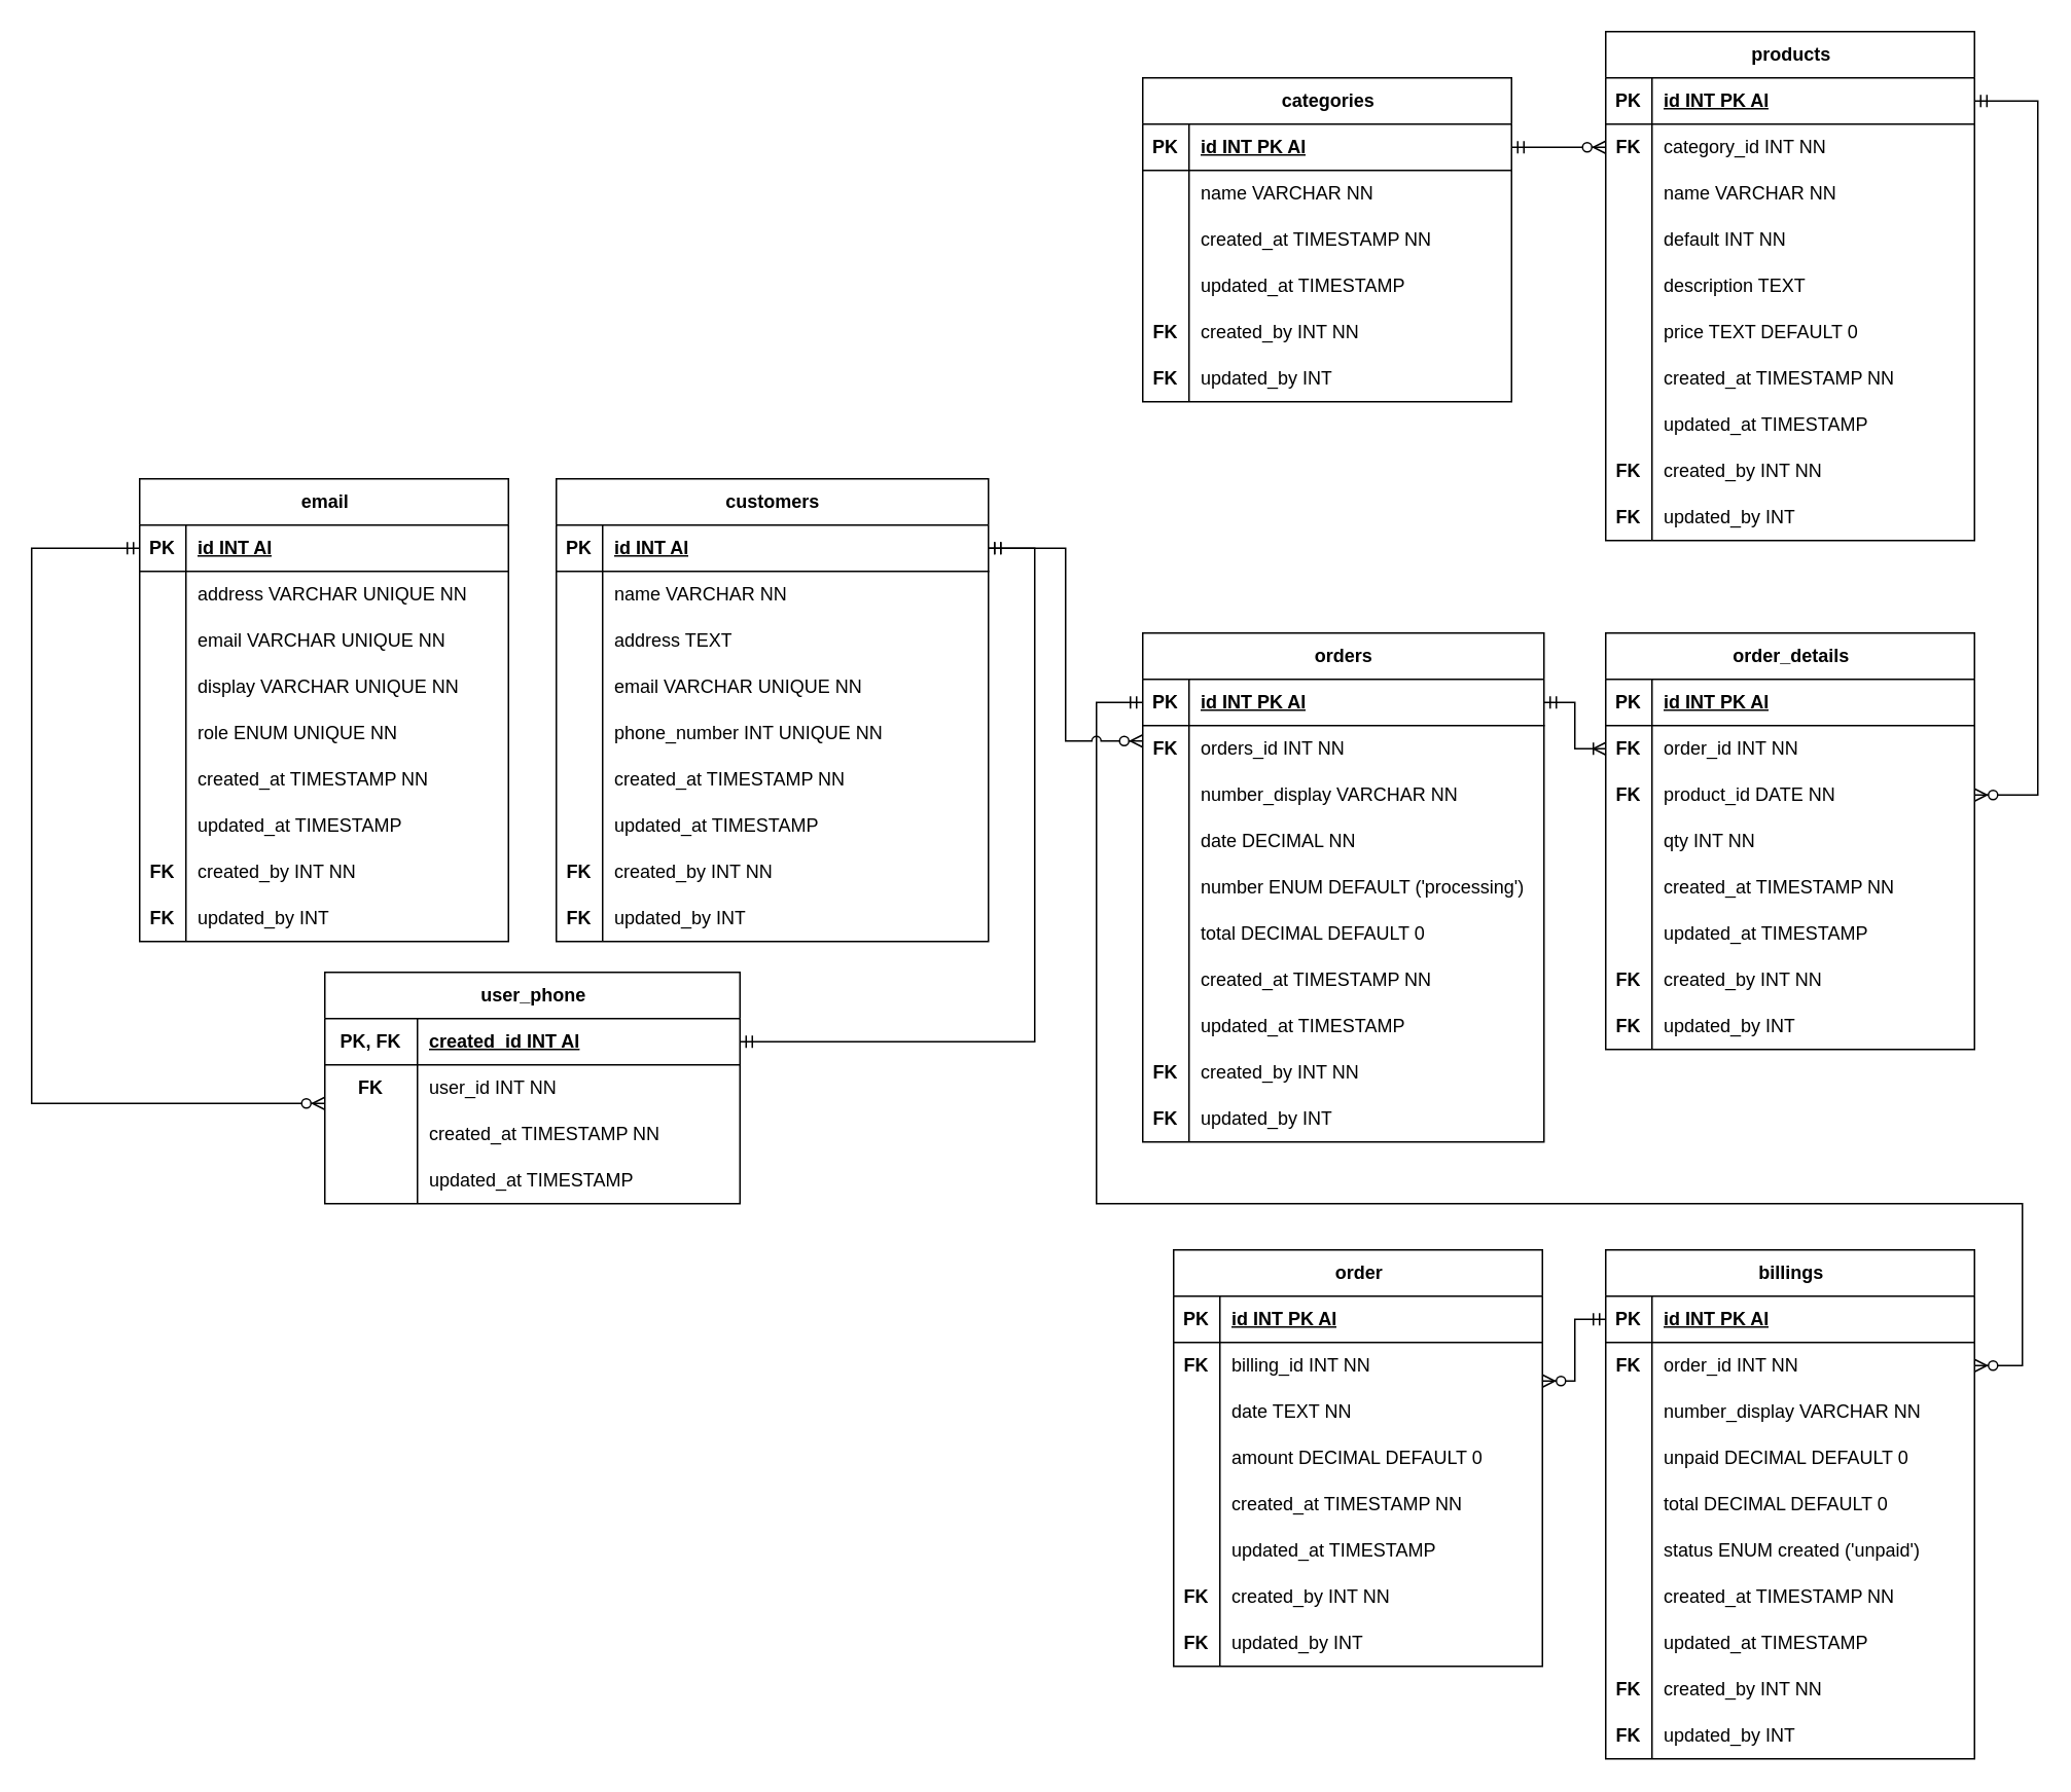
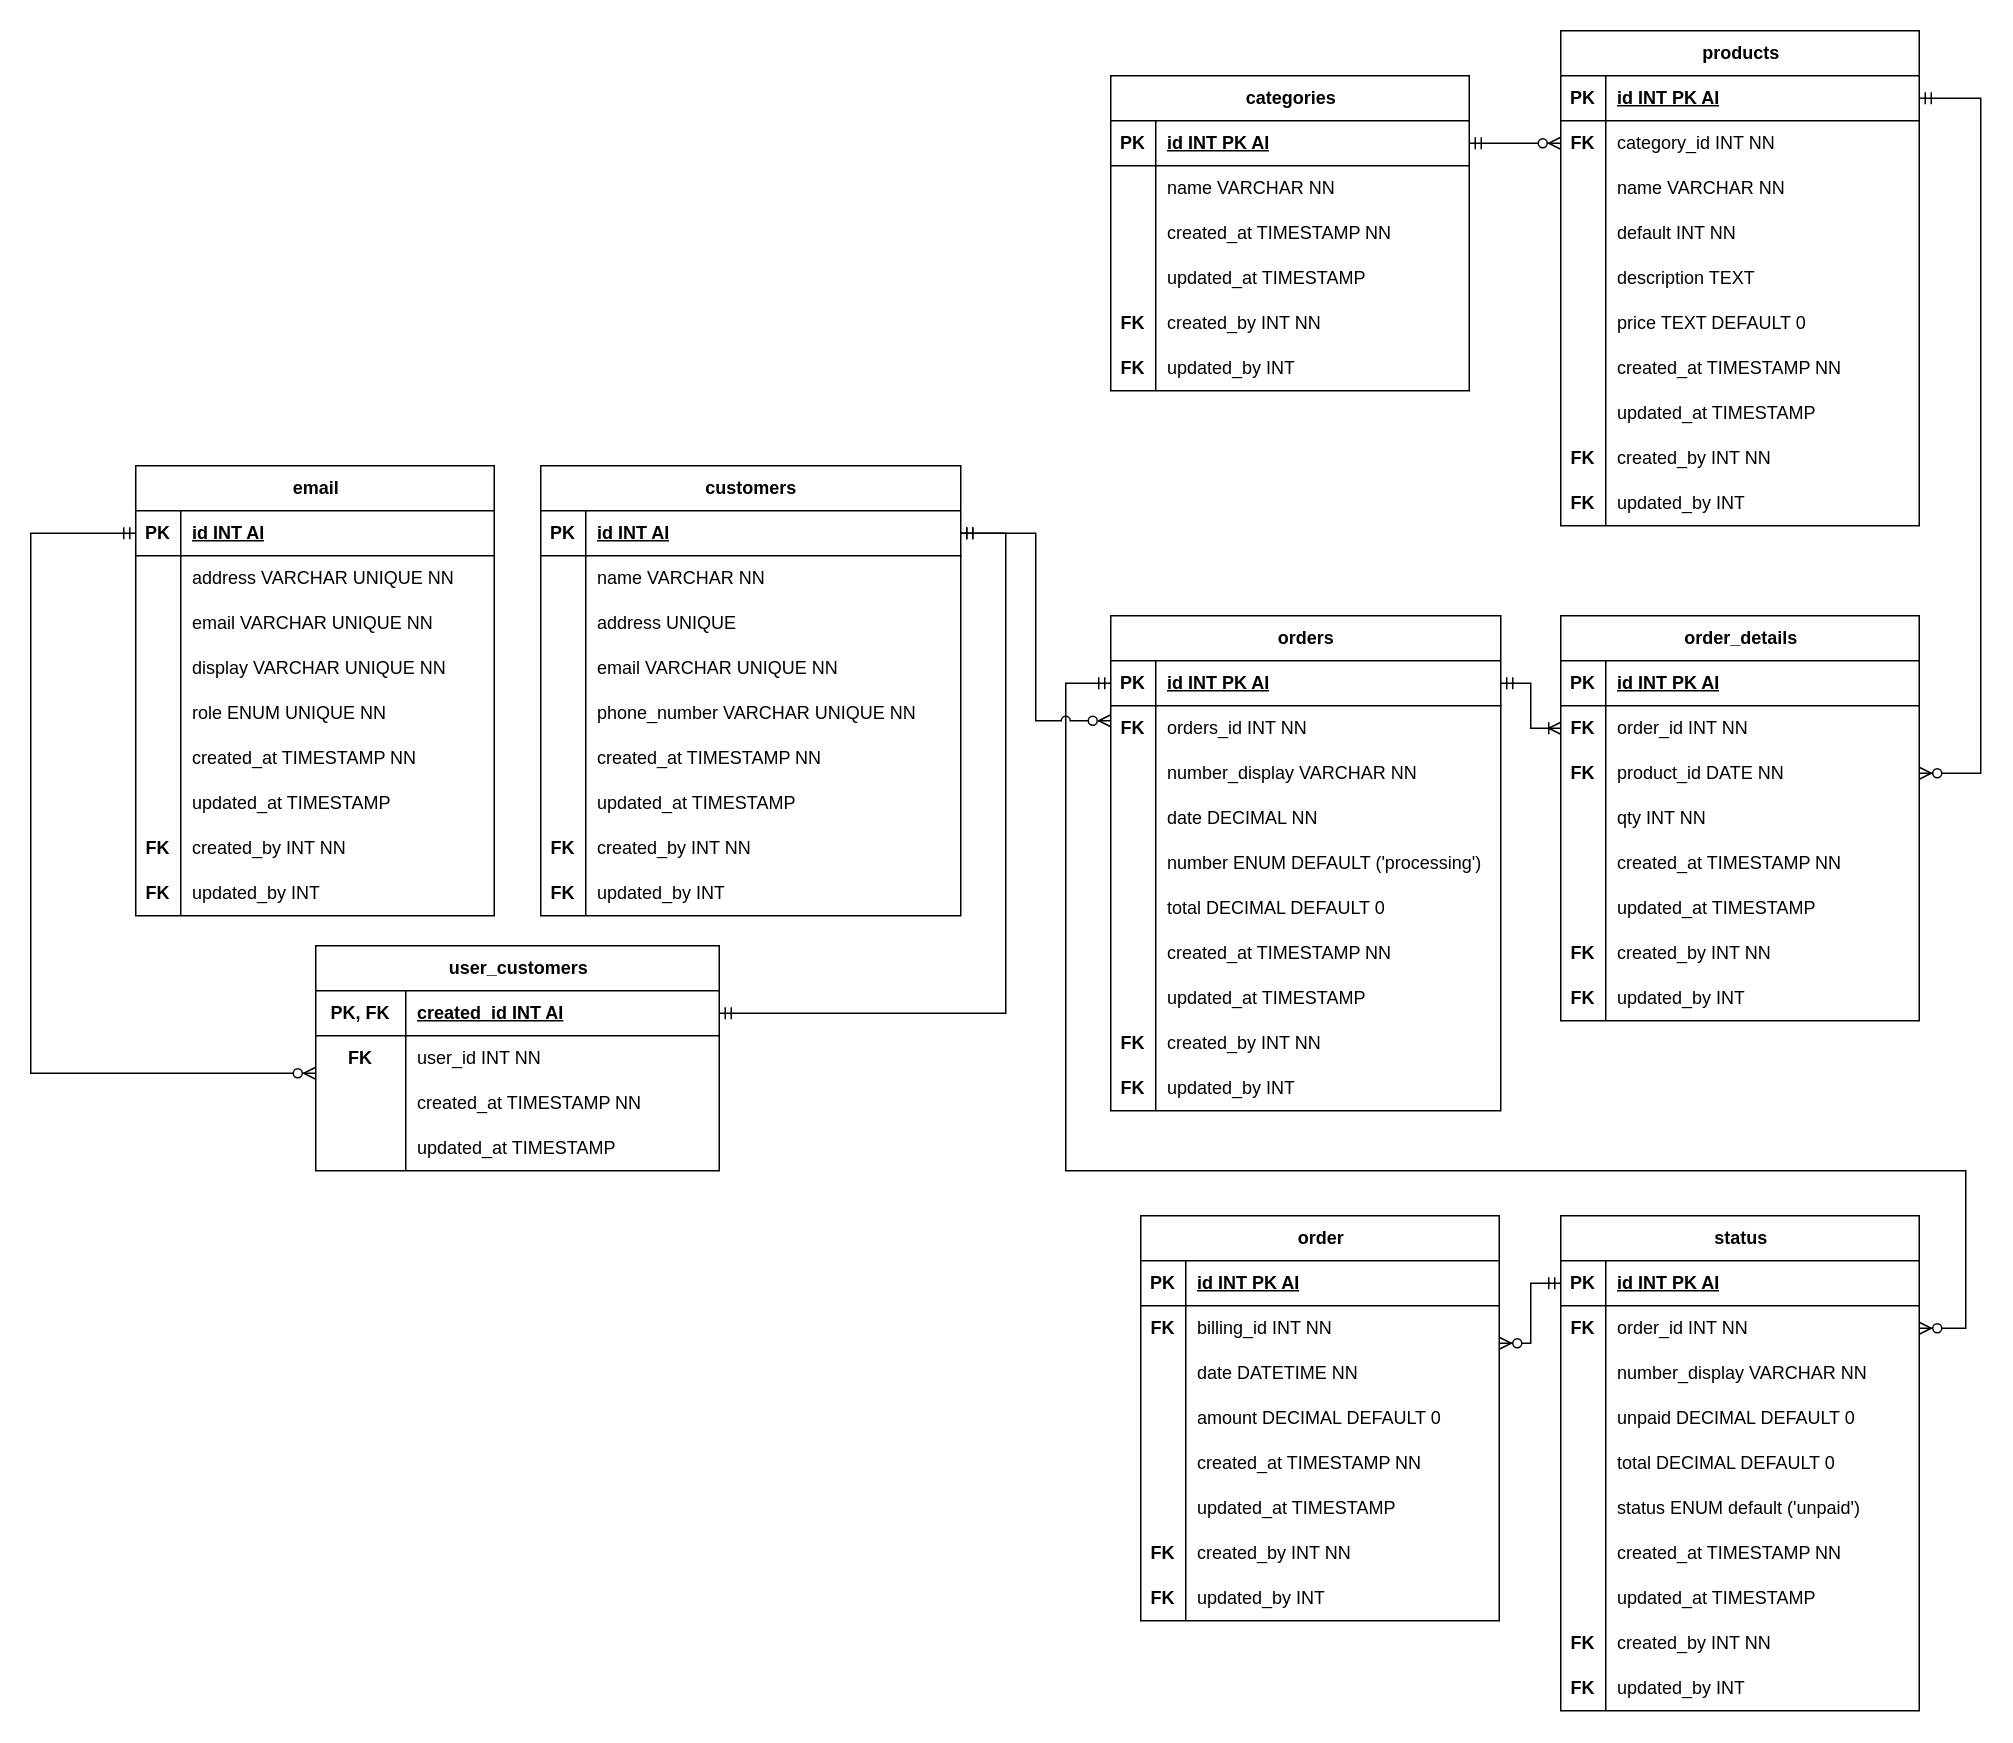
- <mxCell id="39" value="address TEXT" style="shape=partialRectangle;connectable=0;fillColor=none;top=0;left=0;bottom=0;right=0;align=left;spacingLeft=6;overflow=hidden;whiteSpace=wrap;html=1;" parent="37" vertex="1"><mxGeometry x="30" width="250" height="30" as="geometry"><mxRectangle width="250" height="30" as="alternateBounds" /></mxGeometry></mxCell>
+ <mxCell id="39" value="address UNIQUE" style="shape=partialRectangle;connectable=0;fillColor=none;top=0;left=0;bottom=0;right=0;align=left;spacingLeft=6;overflow=hidden;whiteSpace=wrap;html=1;" parent="37" vertex="1"><mxGeometry x="30" width="250" height="30" as="geometry"><mxRectangle width="250" height="30" as="alternateBounds" /></mxGeometry></mxCell>
- <mxCell id="45" value="phone_number INT UNIQUE NN" style="shape=partialRectangle;connectable=0;fillColor=none;top=0;left=0;bottom=0;right=0;align=left;spacingLeft=6;overflow=hidden;whiteSpace=wrap;html=1;" parent="43" vertex="1"><mxGeometry x="30" width="250" height="30" as="geometry"><mxRectangle width="250" height="30" as="alternateBounds" /></mxGeometry></mxCell>
+ <mxCell id="45" value="phone_number VARCHAR UNIQUE NN" style="shape=partialRectangle;connectable=0;fillColor=none;top=0;left=0;bottom=0;right=0;align=left;spacingLeft=6;overflow=hidden;whiteSpace=wrap;html=1;" parent="43" vertex="1"><mxGeometry x="30" width="250" height="30" as="geometry"><mxRectangle width="250" height="30" as="alternateBounds" /></mxGeometry></mxCell>
- <mxCell id="58" value="user_phone" style="shape=table;startSize=30;container=1;collapsible=1;childLayout=tableLayout;fixedRows=1;rowLines=0;fontStyle=1;align=center;resizeLast=1;html=1;" parent="1" vertex="1"><mxGeometry y="630" width="269" height="150" as="geometry" x="210" /></mxCell>
+ <mxCell id="58" value="user_customers" style="shape=table;startSize=30;container=1;collapsible=1;childLayout=tableLayout;fixedRows=1;rowLines=0;fontStyle=1;align=center;resizeLast=1;html=1;" parent="1" vertex="1"><mxGeometry y="630" width="269" height="150" as="geometry" x="210" /></mxCell>
- <mxCell id="177" value="billings" style="shape=table;startSize=30;container=1;collapsible=1;childLayout=tableLayout;fixedRows=1;rowLines=0;fontStyle=1;align=center;resizeLast=1;html=1;" parent="1" vertex="1"><mxGeometry x="1040" y="810" width="239" height="330" as="geometry" /></mxCell>
+ <mxCell id="177" value="status" style="shape=table;startSize=30;container=1;collapsible=1;childLayout=tableLayout;fixedRows=1;rowLines=0;fontStyle=1;align=center;resizeLast=1;html=1;" parent="1" vertex="1"><mxGeometry x="1040" y="810" width="239" height="330" as="geometry" /></mxCell>
- <mxCell id="217" value="date TEXT NN" style="shape=partialRectangle;connectable=0;fillColor=none;top=0;left=0;bottom=0;right=0;align=left;spacingLeft=6;overflow=hidden;whiteSpace=wrap;html=1;" parent="215" vertex="1"><mxGeometry x="30" width="209" height="30" as="geometry"><mxRectangle width="209" height="30" as="alternateBounds" /></mxGeometry></mxCell>
+ <mxCell id="217" value="date DATETIME NN" style="shape=partialRectangle;connectable=0;fillColor=none;top=0;left=0;bottom=0;right=0;align=left;spacingLeft=6;overflow=hidden;whiteSpace=wrap;html=1;" parent="215" vertex="1"><mxGeometry x="30" width="209" height="30" as="geometry"><mxRectangle width="209" height="30" as="alternateBounds" /></mxGeometry></mxCell>
- <mxCell id="195" value="status ENUM created ('unpaid')" style="shape=partialRectangle;connectable=0;fillColor=none;top=0;left=0;bottom=0;right=0;align=left;spacingLeft=6;overflow=hidden;whiteSpace=wrap;html=1;" parent="193" vertex="1"><mxGeometry x="30" width="209" height="30" as="geometry"><mxRectangle width="209" height="30" as="alternateBounds" /></mxGeometry></mxCell>
+ <mxCell id="195" value="status ENUM default ('unpaid')" style="shape=partialRectangle;connectable=0;fillColor=none;top=0;left=0;bottom=0;right=0;align=left;spacingLeft=6;overflow=hidden;whiteSpace=wrap;html=1;" parent="193" vertex="1"><mxGeometry x="30" width="209" height="30" as="geometry"><mxRectangle width="209" height="30" as="alternateBounds" /></mxGeometry></mxCell>
